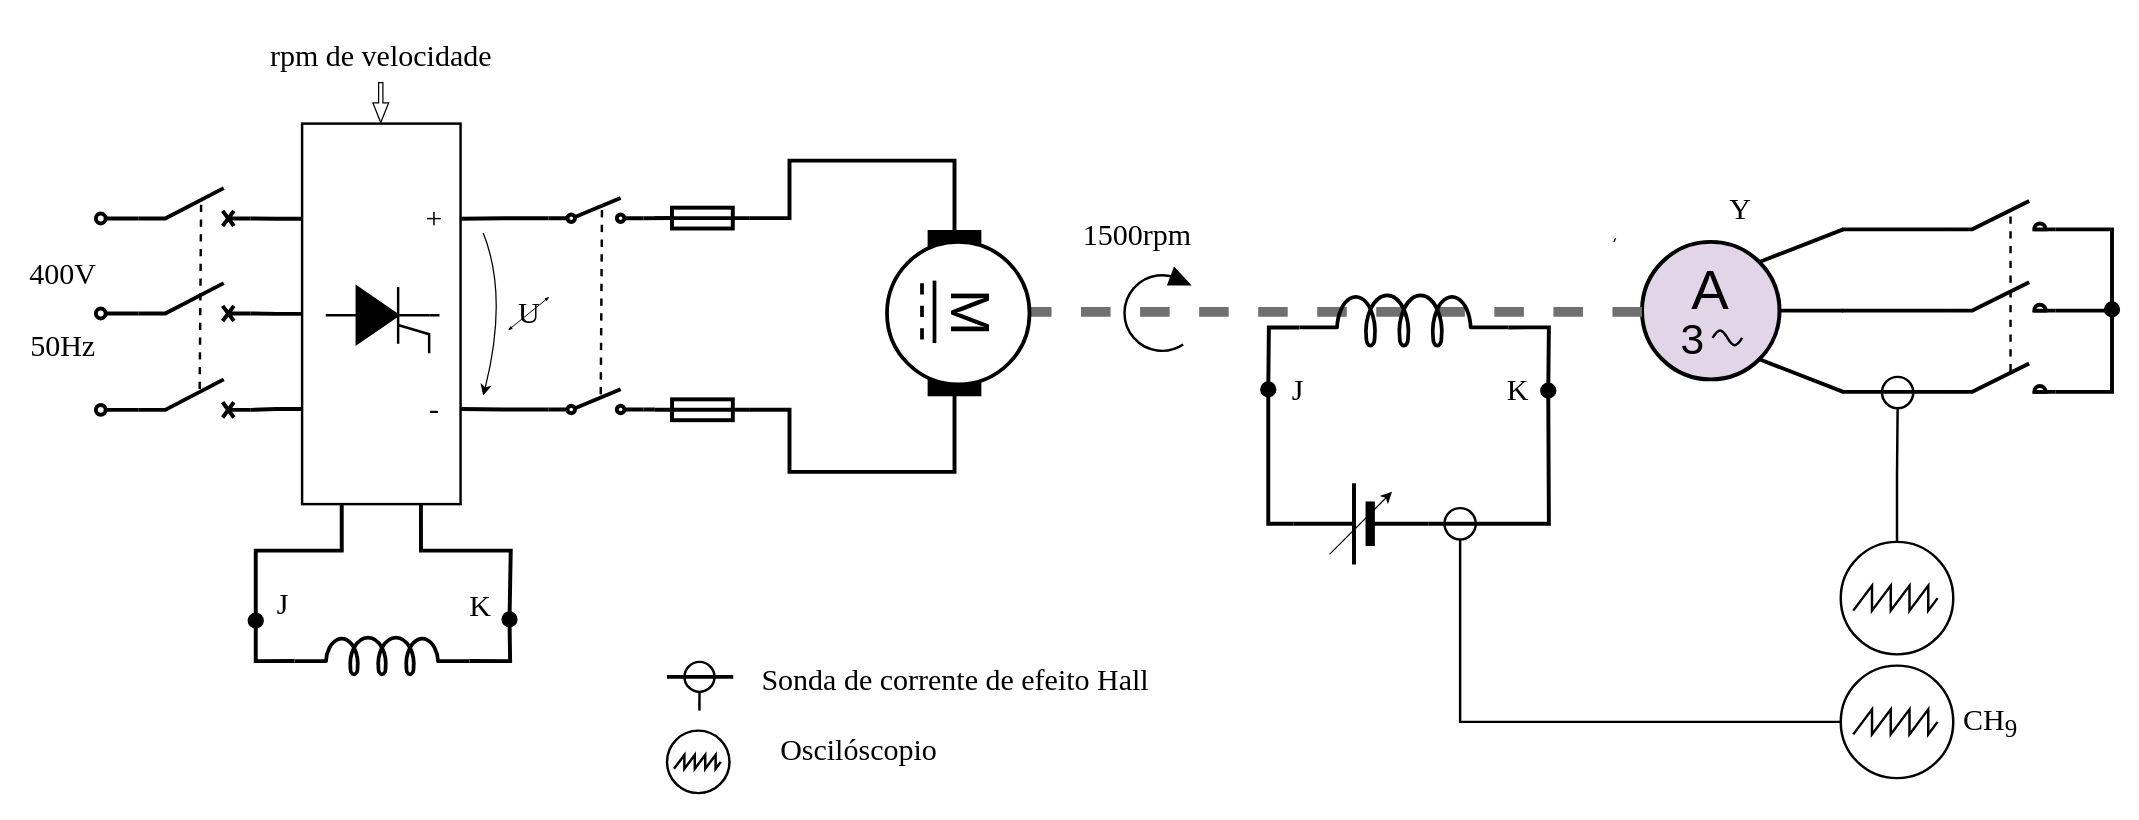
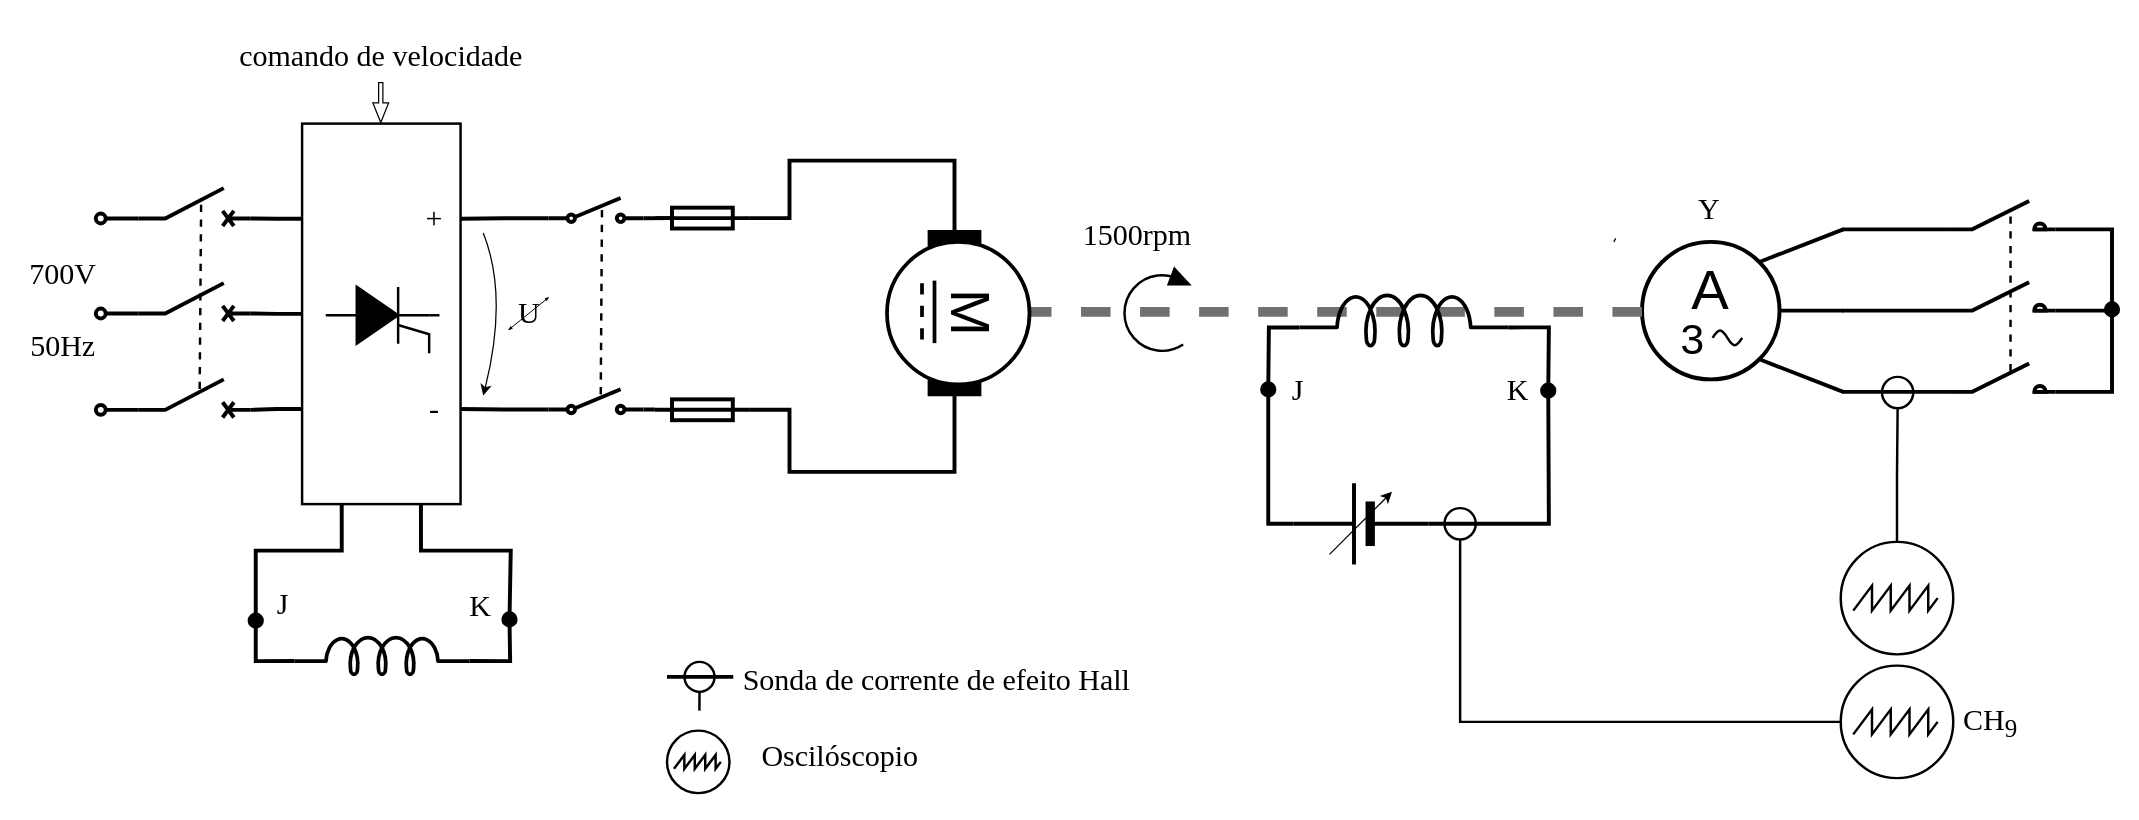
- <mxCell id="95" value="&lt;div style=&quot;line-height: 100%;&quot;&gt;&lt;font style=&quot;font-size: 24px; line-height: 100%;&quot; face=&quot;Verdana&quot;&gt;rpm de velocidade&lt;/font&gt;&lt;div&gt;&lt;/div&gt;&lt;/div&gt;" style="text;html=1;strokeColor=none;fillColor=none;align=center;verticalAlign=middle;whiteSpace=wrap;rounded=0;dashed=1;container=0;" vertex="1" parent="1"><mxGeometry x="151" y="20" width="307" height="48" as="geometry" /></mxCell>
+ <mxCell id="95" value="&lt;div style=&quot;line-height: 100%;&quot;&gt;&lt;font style=&quot;font-size: 24px; line-height: 100%;&quot; face=&quot;Verdana&quot;&gt;comando de velocidade&lt;/font&gt;&lt;div&gt;&lt;/div&gt;&lt;/div&gt;" style="text;html=1;strokeColor=none;fillColor=none;align=center;verticalAlign=middle;whiteSpace=wrap;rounded=0;dashed=1;container=0;" vertex="1" parent="1"><mxGeometry x="151" y="20" width="307" height="48" as="geometry" /></mxCell>
- <mxCell id="46" value="&lt;font style=&quot;font-size: 24px&quot; face=&quot;Verdana&quot;&gt;Y&lt;/font&gt;" style="text;html=1;strokeColor=none;fillColor=none;align=center;verticalAlign=middle;whiteSpace=wrap;rounded=0;dashed=1;container=0;" vertex="1" parent="42"><mxGeometry x="59" y="14" width="40" height="20" as="geometry" /></mxCell>
+ <mxCell id="46" value="&lt;font style=&quot;font-size: 24px&quot; face=&quot;Verdana&quot;&gt;Y&lt;/font&gt;" style="text;html=1;strokeColor=none;fillColor=none;align=center;verticalAlign=middle;whiteSpace=wrap;rounded=0;dashed=1;container=0;" vertex="1" parent="42"><mxGeometry x="34" y="14" width="40" height="20" as="geometry" /></mxCell>
- <mxCell id="19" value="&lt;font face=&quot;Verdana&quot; style=&quot;font-size: 24px&quot;&gt;400V&lt;/font&gt;&lt;div&gt;&lt;font face=&quot;Verdana&quot; style=&quot;font-size: 24px&quot;&gt;&lt;br&gt;&lt;/font&gt;&lt;/div&gt;&lt;div&gt;&lt;font face=&quot;Verdana&quot; style=&quot;font-size: 24px&quot;&gt;50Hz&lt;/font&gt;&lt;/div&gt;" style="text;html=1;strokeColor=none;fillColor=none;align=center;verticalAlign=middle;whiteSpace=wrap;rounded=0;dashed=1;container=0;" vertex="1" parent="1"><mxGeometry x="20" y="173.79" width="60" height="148.43" as="geometry" /></mxCell>
+ <mxCell id="19" value="&lt;font face=&quot;Verdana&quot; style=&quot;font-size: 24px&quot;&gt;700V&lt;/font&gt;&lt;div&gt;&lt;font face=&quot;Verdana&quot; style=&quot;font-size: 24px&quot;&gt;&lt;br&gt;&lt;/font&gt;&lt;/div&gt;&lt;div&gt;&lt;font face=&quot;Verdana&quot; style=&quot;font-size: 24px&quot;&gt;50Hz&lt;/font&gt;&lt;/div&gt;" style="text;html=1;strokeColor=none;fillColor=none;align=center;verticalAlign=middle;whiteSpace=wrap;rounded=0;dashed=1;container=0;" vertex="1" parent="1"><mxGeometry x="20" y="173.79" width="60" height="148.43" as="geometry" /></mxCell>
- <mxCell id="43" value="&lt;div style=&quot;line-height: 100%;&quot;&gt;&lt;div&gt;&lt;font style=&quot;line-height: 100%; font-size: 45px;&quot;&gt;A&lt;/font&gt;&lt;/div&gt;&lt;div&gt;&lt;font style=&quot;font-size: 34px;&quot;&gt;&lt;font style=&quot;line-height: 100%;&quot;&gt;3&amp;nbsp;&lt;/font&gt;&lt;font style=&quot;line-height: 100%;&quot;&gt;&amp;nbsp;&amp;nbsp;&lt;/font&gt;&lt;/font&gt;&lt;/div&gt;&lt;/div&gt;" style="ellipse;whiteSpace=wrap;html=1;aspect=fixed;strokeWidth=3.15;fillColor=#e1d5e7;" vertex="1" parent="42"><mxGeometry y="50" width="110" height="110" as="geometry" /></mxCell>
+ <mxCell id="43" value="&lt;div style=&quot;line-height: 100%;&quot;&gt;&lt;div&gt;&lt;font style=&quot;line-height: 100%; font-size: 45px;&quot;&gt;A&lt;/font&gt;&lt;/div&gt;&lt;div&gt;&lt;font style=&quot;font-size: 34px;&quot;&gt;&lt;font style=&quot;line-height: 100%;&quot;&gt;3&amp;nbsp;&lt;/font&gt;&lt;font style=&quot;line-height: 100%;&quot;&gt;&amp;nbsp;&amp;nbsp;&lt;/font&gt;&lt;/font&gt;&lt;/div&gt;&lt;/div&gt;" style="ellipse;whiteSpace=wrap;html=1;aspect=fixed;strokeWidth=3.15;" vertex="1" parent="42"><mxGeometry y="50" width="110" height="110" as="geometry" /></mxCell>
- <mxCell id="94" value="&lt;font face=&quot;Verdana&quot; style=&quot;font-size: 24px;&quot;&gt;Sonda de corrente de efeito Hall&lt;/font&gt;" style="text;html=1;align=left;verticalAlign=middle;resizable=0;points=[];autosize=1;strokeColor=none;fillColor=none;" vertex="1" parent="1"><mxGeometry x="607" y="523" width="409" height="42" as="geometry" /></mxCell>
+ <mxCell id="94" value="&lt;font face=&quot;Verdana&quot; style=&quot;font-size: 24px;&quot;&gt;Sonda de corrente de efeito Hall&lt;/font&gt;" style="text;html=1;align=left;verticalAlign=middle;resizable=0;points=[];autosize=1;strokeColor=none;fillColor=none;" vertex="1" parent="1"><mxGeometry x="592" y="523" width="409" height="42" as="geometry" /></mxCell>
- <mxCell id="13" value="&lt;font style=&quot;font-size: 24px&quot; face=&quot;Verdana&quot;&gt;Oscilóscopio&lt;/font&gt;" style="text;html=1;strokeColor=none;fillColor=none;align=left;verticalAlign=middle;whiteSpace=wrap;rounded=0;dashed=1;container=0;" vertex="1" parent="1"><mxGeometry x="622" y="580" width="213" height="40.43" as="geometry" /></mxCell>
+ <mxCell id="13" value="&lt;font style=&quot;font-size: 24px&quot; face=&quot;Verdana&quot;&gt;Oscilóscopio&lt;/font&gt;" style="text;html=1;strokeColor=none;fillColor=none;align=left;verticalAlign=middle;whiteSpace=wrap;rounded=0;dashed=1;container=0;" vertex="1" parent="1"><mxGeometry x="607" y="585" width="213" height="40.43" as="geometry" /></mxCell>
